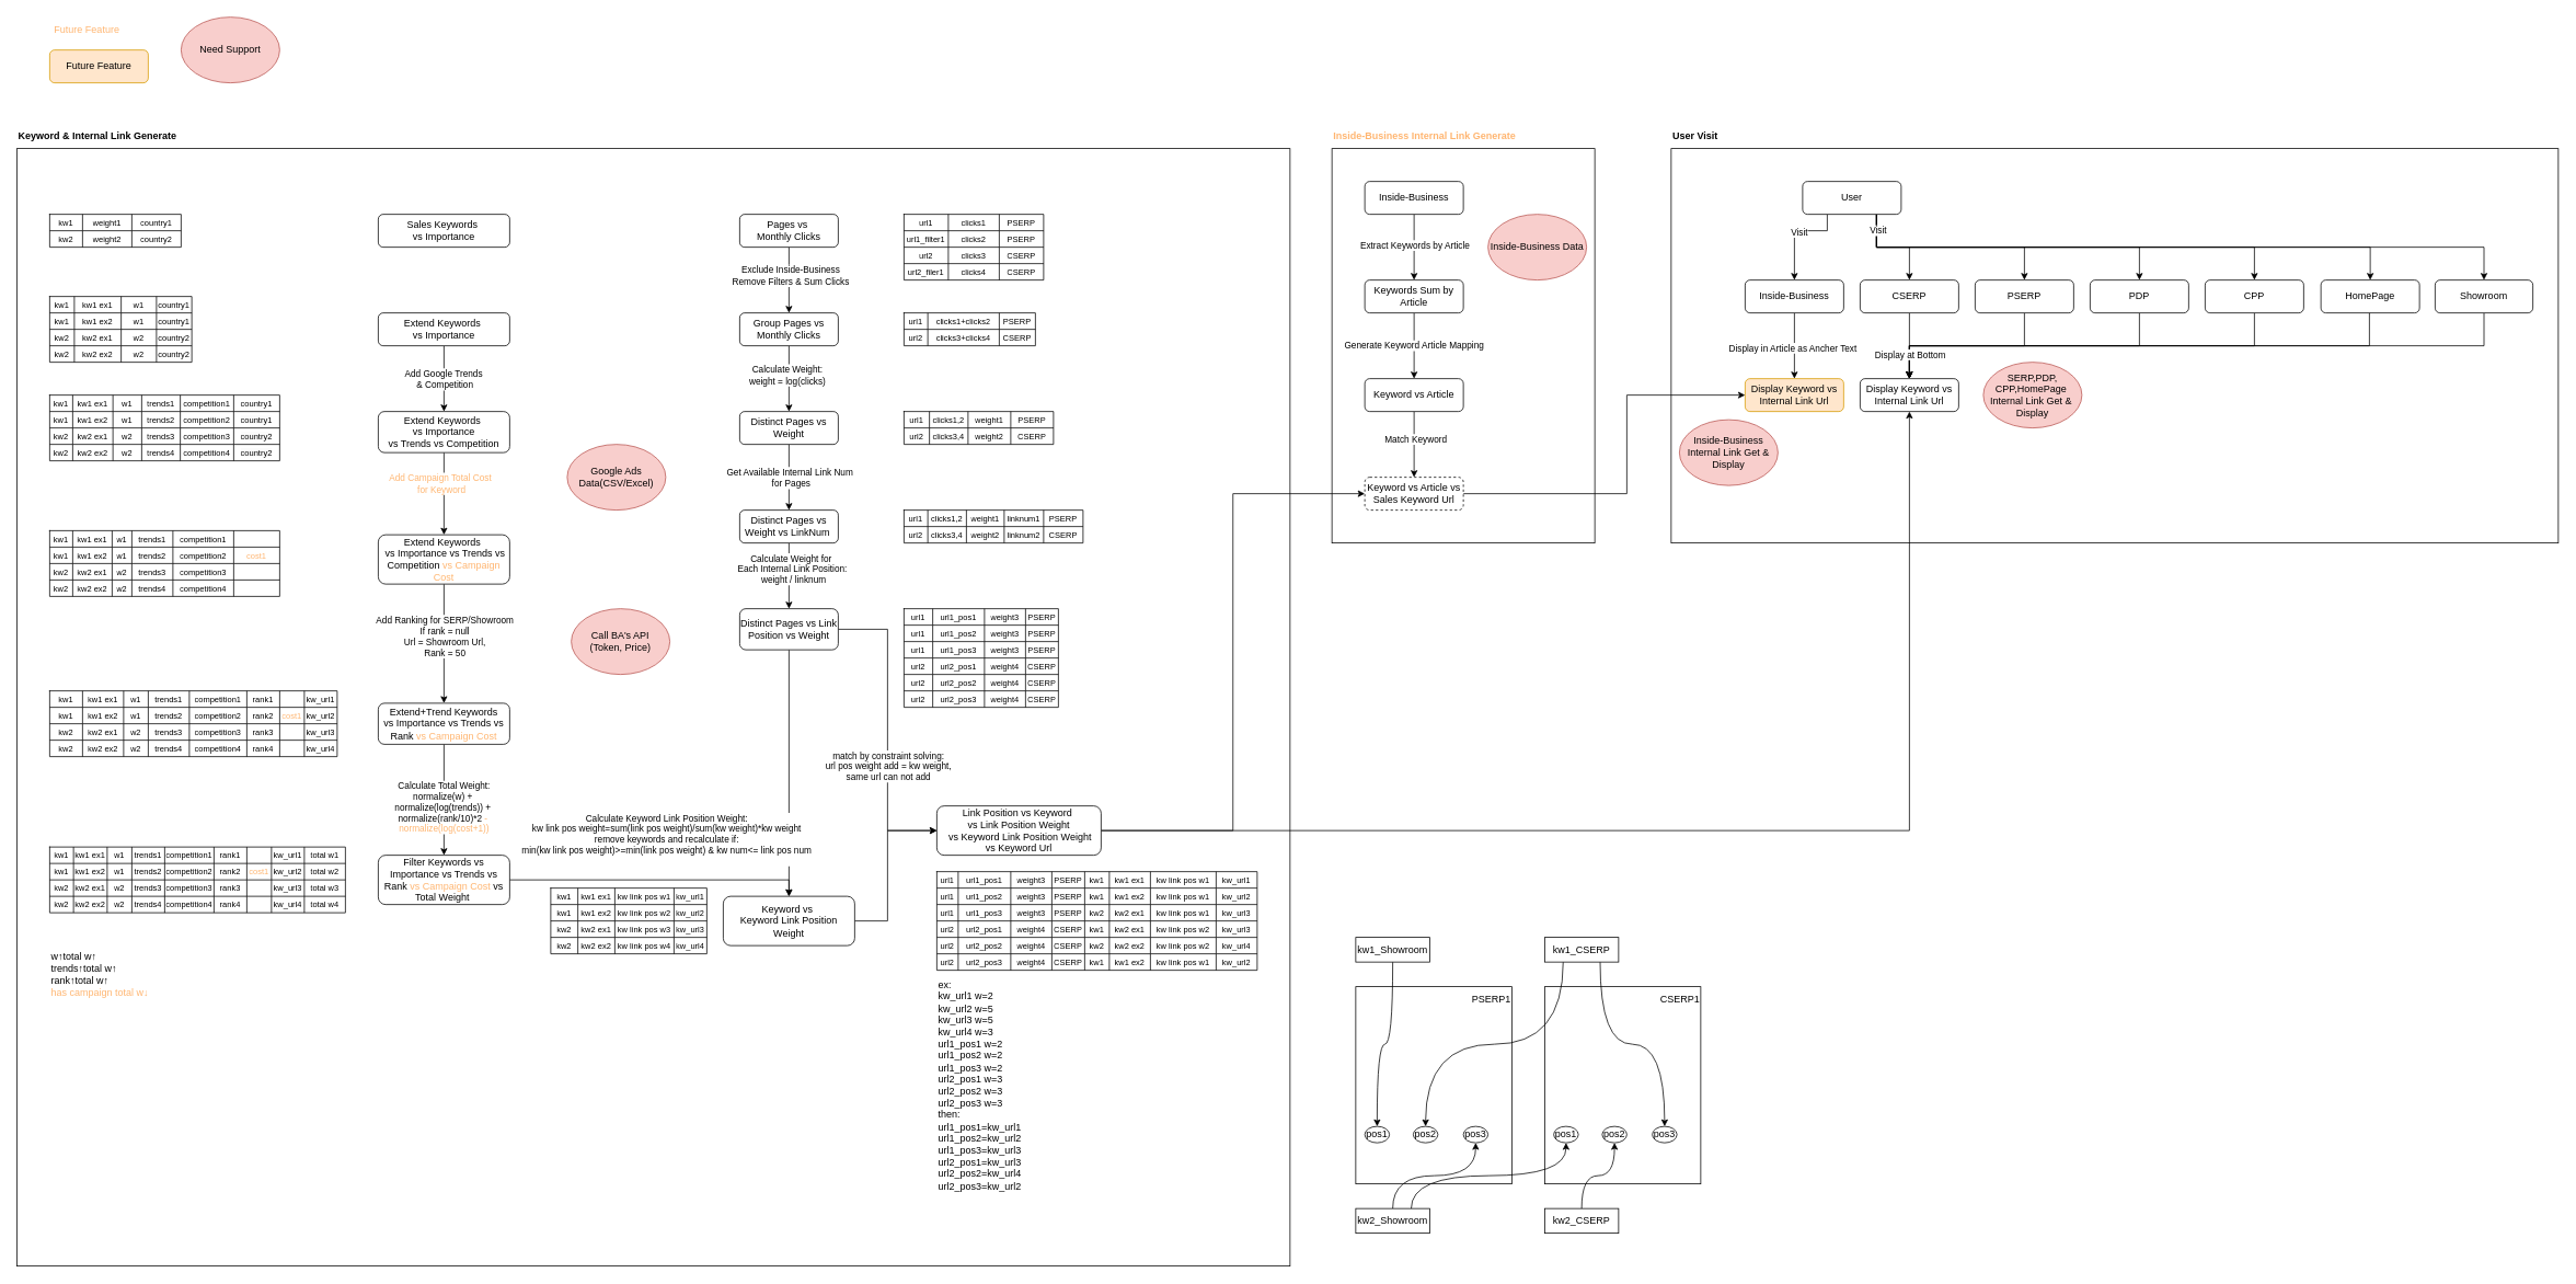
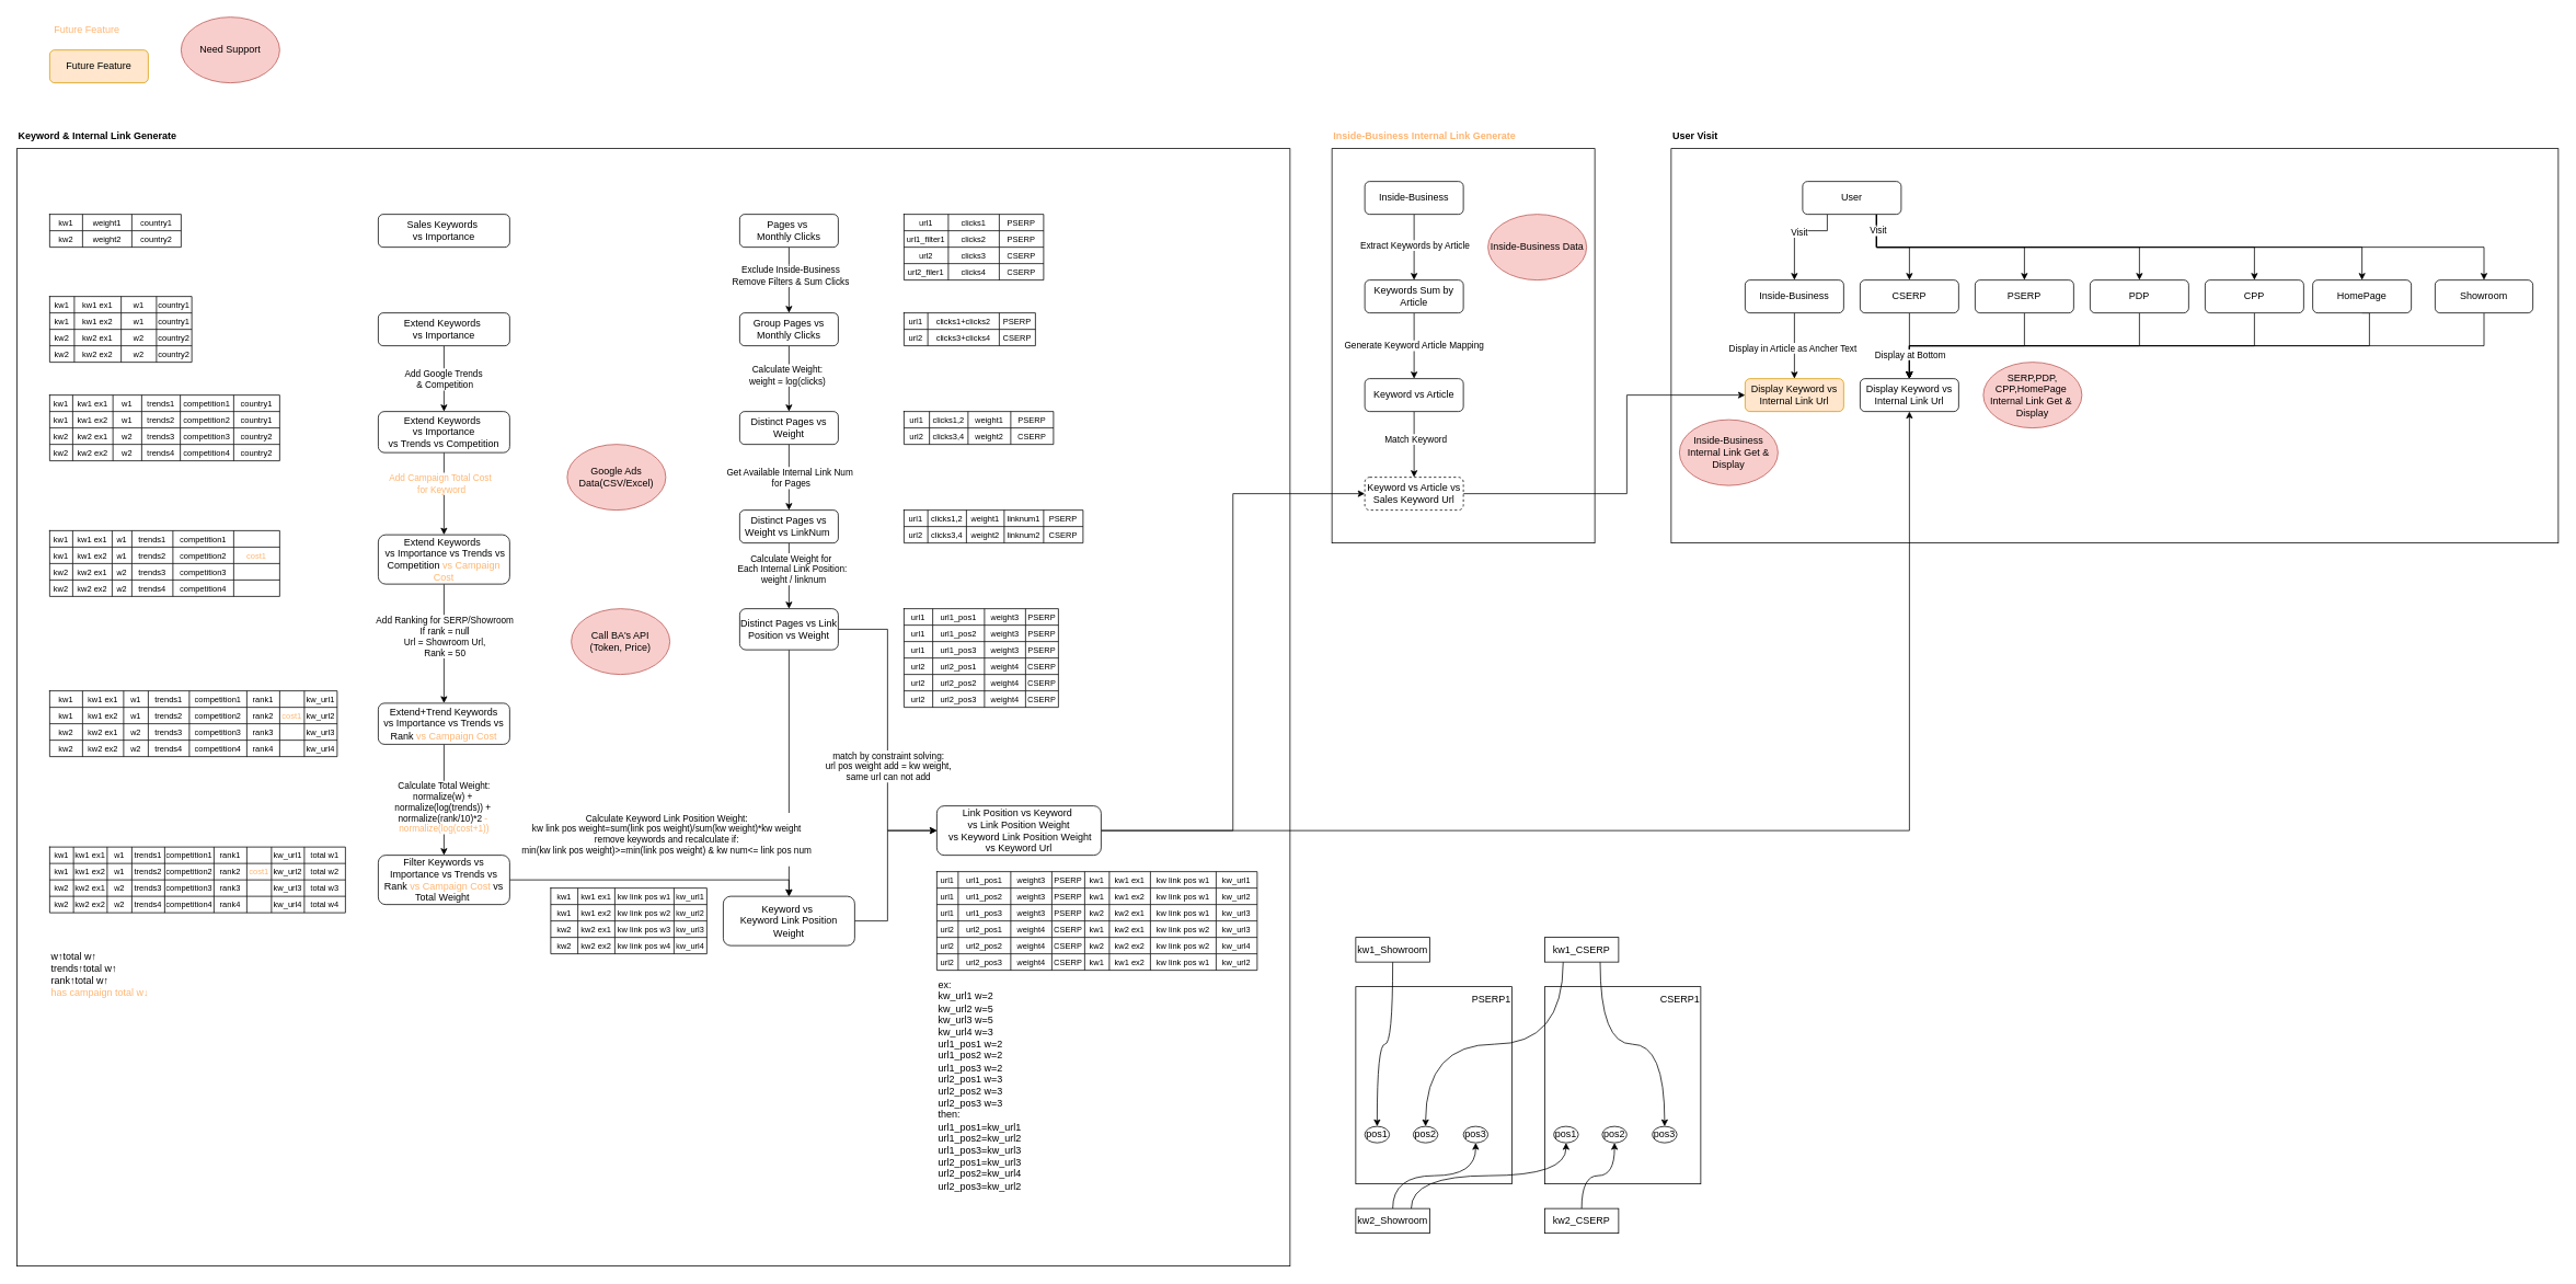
- <mxCell id="331" value="HomePage" style="rounded=1;whiteSpace=wrap;html=1;" parent="1" vertex="1"><mxGeometry x="2825" y="340" width="120" height="40" as="geometry" /></mxCell>
+ <mxCell id="331" value="HomePage" style="rounded=1;whiteSpace=wrap;html=1;" parent="1" vertex="1"><mxGeometry x="2815" y="340" width="120" height="40" as="geometry" /></mxCell>
